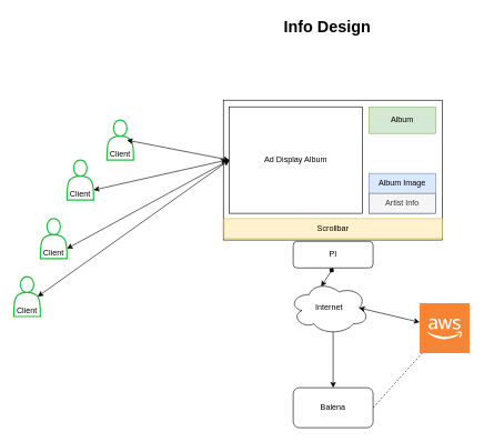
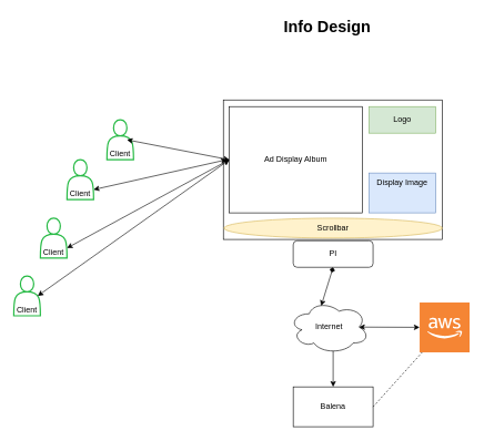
- <mxCell id="4" value="Album" style="rounded=0;whiteSpace=wrap;html=1;fillColor=#d5e8d4;strokeColor=#82b366;" parent="1" vertex="1"><mxGeometry x="554" y="160" width="100" height="40" as="geometry" /></mxCell>
+ <mxCell id="4" value="Logo" style="rounded=0;whiteSpace=wrap;html=1;fillColor=#d5e8d4;strokeColor=#82b366;" parent="1" vertex="1"><mxGeometry x="554" y="160" width="100" height="40" as="geometry" /></mxCell>
- <mxCell id="5" value="Album Image" style="rounded=0;whiteSpace=wrap;html=1;fillColor=#dae8fc;strokeColor=#6c8ebf;align=center;verticalAlign=top;" parent="1" vertex="1"><mxGeometry x="554" y="260" width="100" height="60" as="geometry" /></mxCell>
+ <mxCell id="5" value="Display Image" style="rounded=0;whiteSpace=wrap;html=1;fillColor=#dae8fc;strokeColor=#6c8ebf;align=center;verticalAlign=top;" parent="1" vertex="1"><mxGeometry x="554" y="260" width="100" height="60" as="geometry" /></mxCell>
- <mxCell id="15" value="Artist Info" style="rounded=0;whiteSpace=wrap;html=1;fillColor=#f5f5f5;strokeColor=#666666;fontColor=#333333;" parent="1" vertex="1"><mxGeometry x="554" y="290" width="100" height="30" as="geometry" /></mxCell>
- <mxCell id="14" value="Scrollbar" style="rounded=0;whiteSpace=wrap;html=1;fillColor=#fff2cc;strokeColor=#d6b656;" parent="1" vertex="1"><mxGeometry x="336" y="328" width="328" height="30" as="geometry" /></mxCell>
+ <mxCell id="14" value="Scrollbar" style="ellipse;whiteSpace=wrap;html=1;fillColor=#fff2cc;strokeColor=#d6b656;" parent="1" vertex="1"><mxGeometry x="336" y="328" width="328" height="30" as="geometry" /></mxCell>
- <mxCell id="7" value="Internet" style="ellipse;shape=cloud;whiteSpace=wrap;html=1;" parent="1" vertex="1"><mxGeometry x="434" y="422" width="120" height="80" as="geometry" /></mxCell>
+ <mxCell id="7" value="Internet" style="ellipse;shape=cloud;whiteSpace=wrap;html=1;" parent="1" vertex="1"><mxGeometry x="434" y="452" width="120" height="80" as="geometry" /></mxCell>
- <mxCell id="8" value="Balena" style="whiteSpace=wrap;html=1;rounded=1;" parent="1" vertex="1"><mxGeometry x="440" y="582" width="120" height="60" as="geometry" /></mxCell>
+ <mxCell id="8" value="Balena" style="rounded=0;whiteSpace=wrap;html=1;" parent="1" vertex="1"><mxGeometry x="440" y="582" width="120" height="60" as="geometry" /></mxCell>
